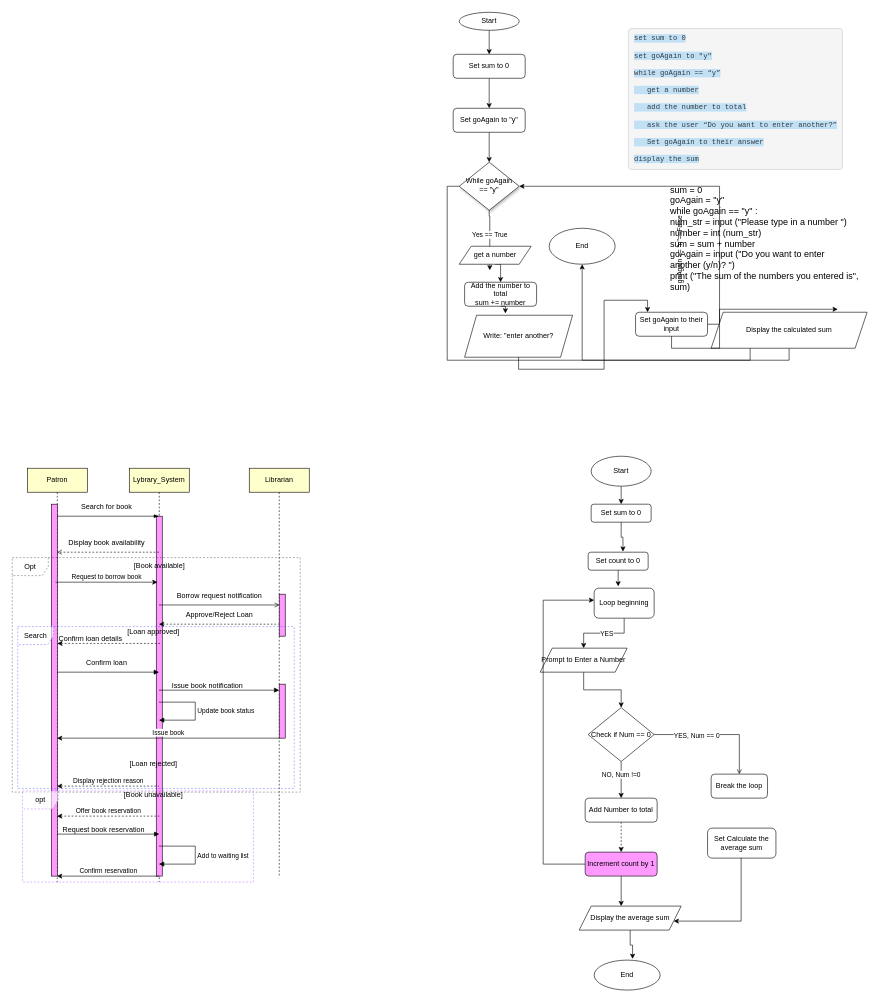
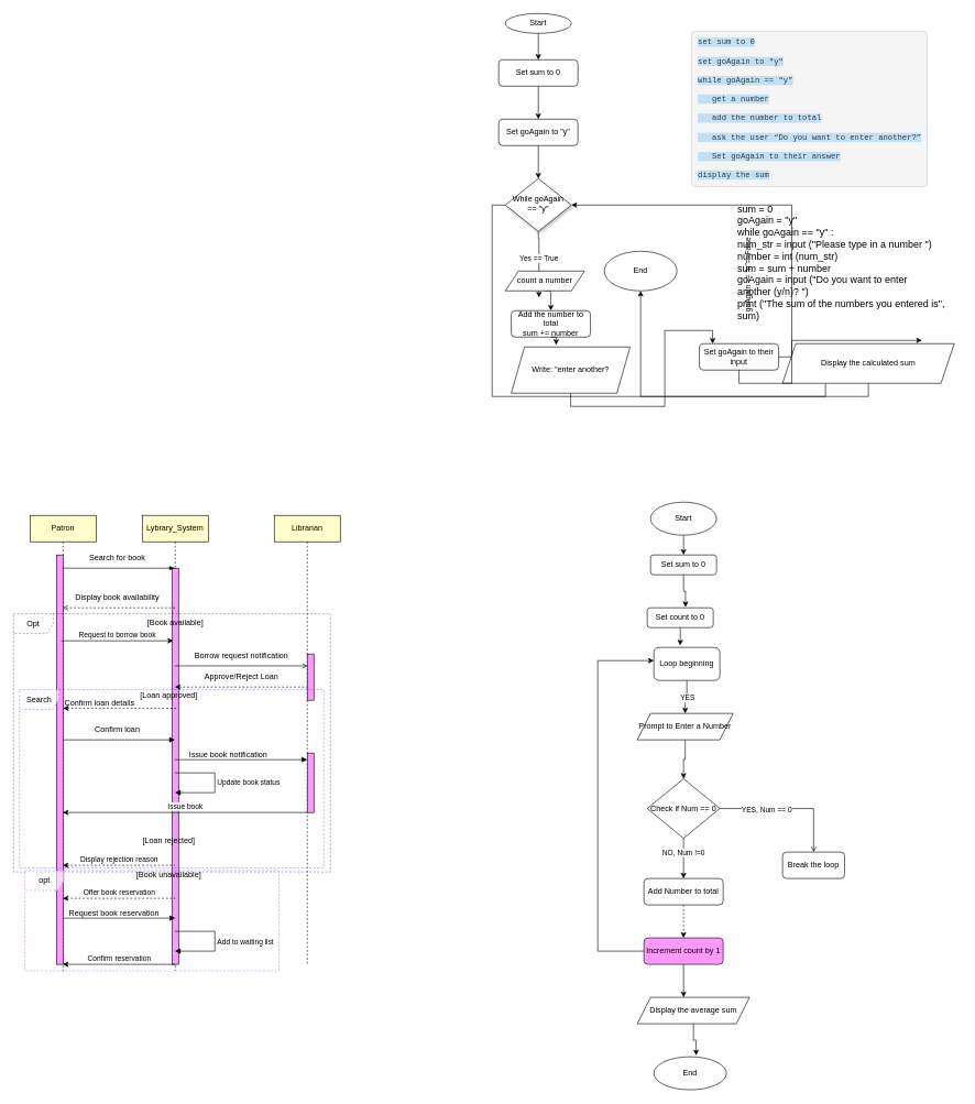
- <mxCell id="15" value="get a number" style="shape=parallelogram;perimeter=parallelogramPerimeter;whiteSpace=wrap;html=1;fixedSize=1;" parent="1" vertex="1"><mxGeometry x="765" y="410" width="120" height="30" as="geometry" /></mxCell>
+ <mxCell id="15" value="count a number" style="shape=parallelogram;perimeter=parallelogramPerimeter;whiteSpace=wrap;html=1;fixedSize=1;" parent="1" vertex="1"><mxGeometry x="765" y="410" width="120" height="30" as="geometry" /></mxCell>
- <mxCell id="32" value="Prompt to Enter a Number" style="shape=parallelogram;perimeter=parallelogramPerimeter;whiteSpace=wrap;html=1;fixedSize=1;" vertex="1" parent="1"><mxGeometry x="900" y="1080" width="145" height="40" as="geometry" /></mxCell>
+ <mxCell id="32" value="Prompt to Enter a Number" style="shape=parallelogram;perimeter=parallelogramPerimeter;whiteSpace=wrap;html=1;fixedSize=1;" vertex="1" parent="1"><mxGeometry x="965" y="1080" width="145" height="40" as="geometry" /></mxCell>
- <mxCell id="41" value="Set Calculate the average sum" style="rounded=1;whiteSpace=wrap;html=1;" vertex="1" parent="1"><mxGeometry x="1179" y="1380" width="114" height="50" as="geometry" /></mxCell>
- <mxCell id="40" style="edgeStyle=orthogonalEdgeStyle;rounded=0;orthogonalLoop=1;jettySize=auto;html=1;exitX=0.5;exitY=1;exitDx=0;exitDy=0;" edge="1" parent="1" source="41" target="48"><mxGeometry relative="1" as="geometry"><Array as="points"><mxPoint x="1235" y="1535" /></Array></mxGeometry></mxCell>
